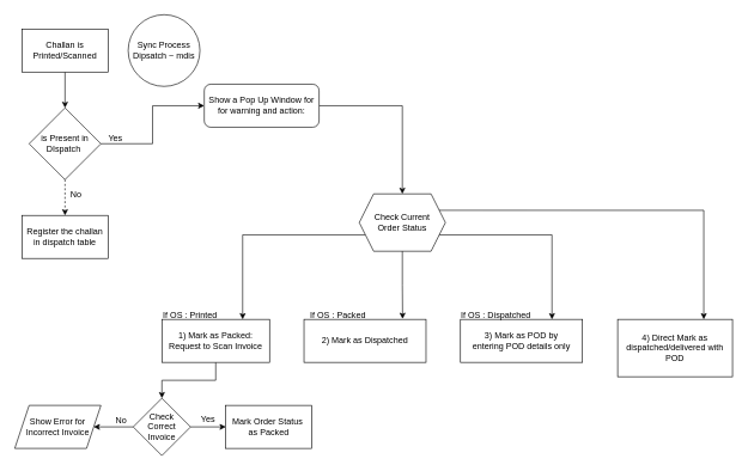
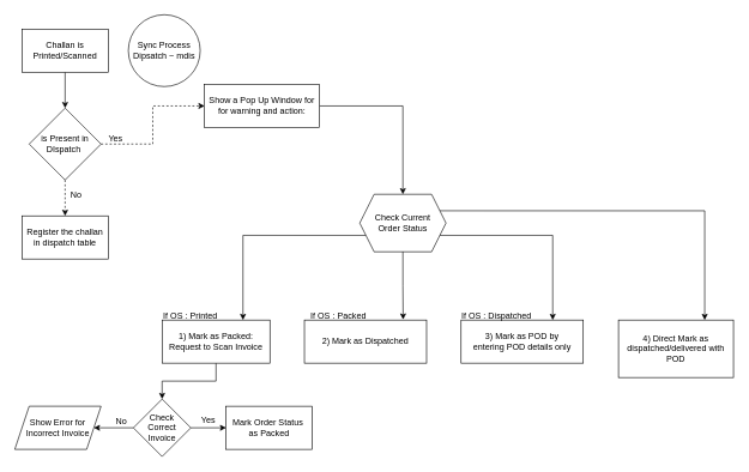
- <mxCell id="8" value="Show a Pop Up Window for for warning and action:" style="whiteSpace=wrap;html=1;rounded=1;" parent="1" vertex="1"><mxGeometry x="284" y="117" width="160" height="60" as="geometry" /></mxCell>
+ <mxCell id="8" value="Show a Pop Up Window for for warning and action:" style="whiteSpace=wrap;html=1;rounded=0;" parent="1" vertex="1"><mxGeometry x="284" y="117" width="160" height="60" as="geometry" /></mxCell>
- <mxCell id="4" value="" style="edgeStyle=orthogonalEdgeStyle;rounded=0;orthogonalLoop=1;jettySize=auto;html=1;" parent="1" source="6" target="8" edge="1"><mxGeometry relative="1" as="geometry" /></mxCell>
+ <mxCell id="4" value="" style="edgeStyle=orthogonalEdgeStyle;rounded=0;orthogonalLoop=1;jettySize=auto;html=1;dashed=1;" parent="1" source="6" target="8" edge="1"><mxGeometry relative="1" as="geometry" /></mxCell>
